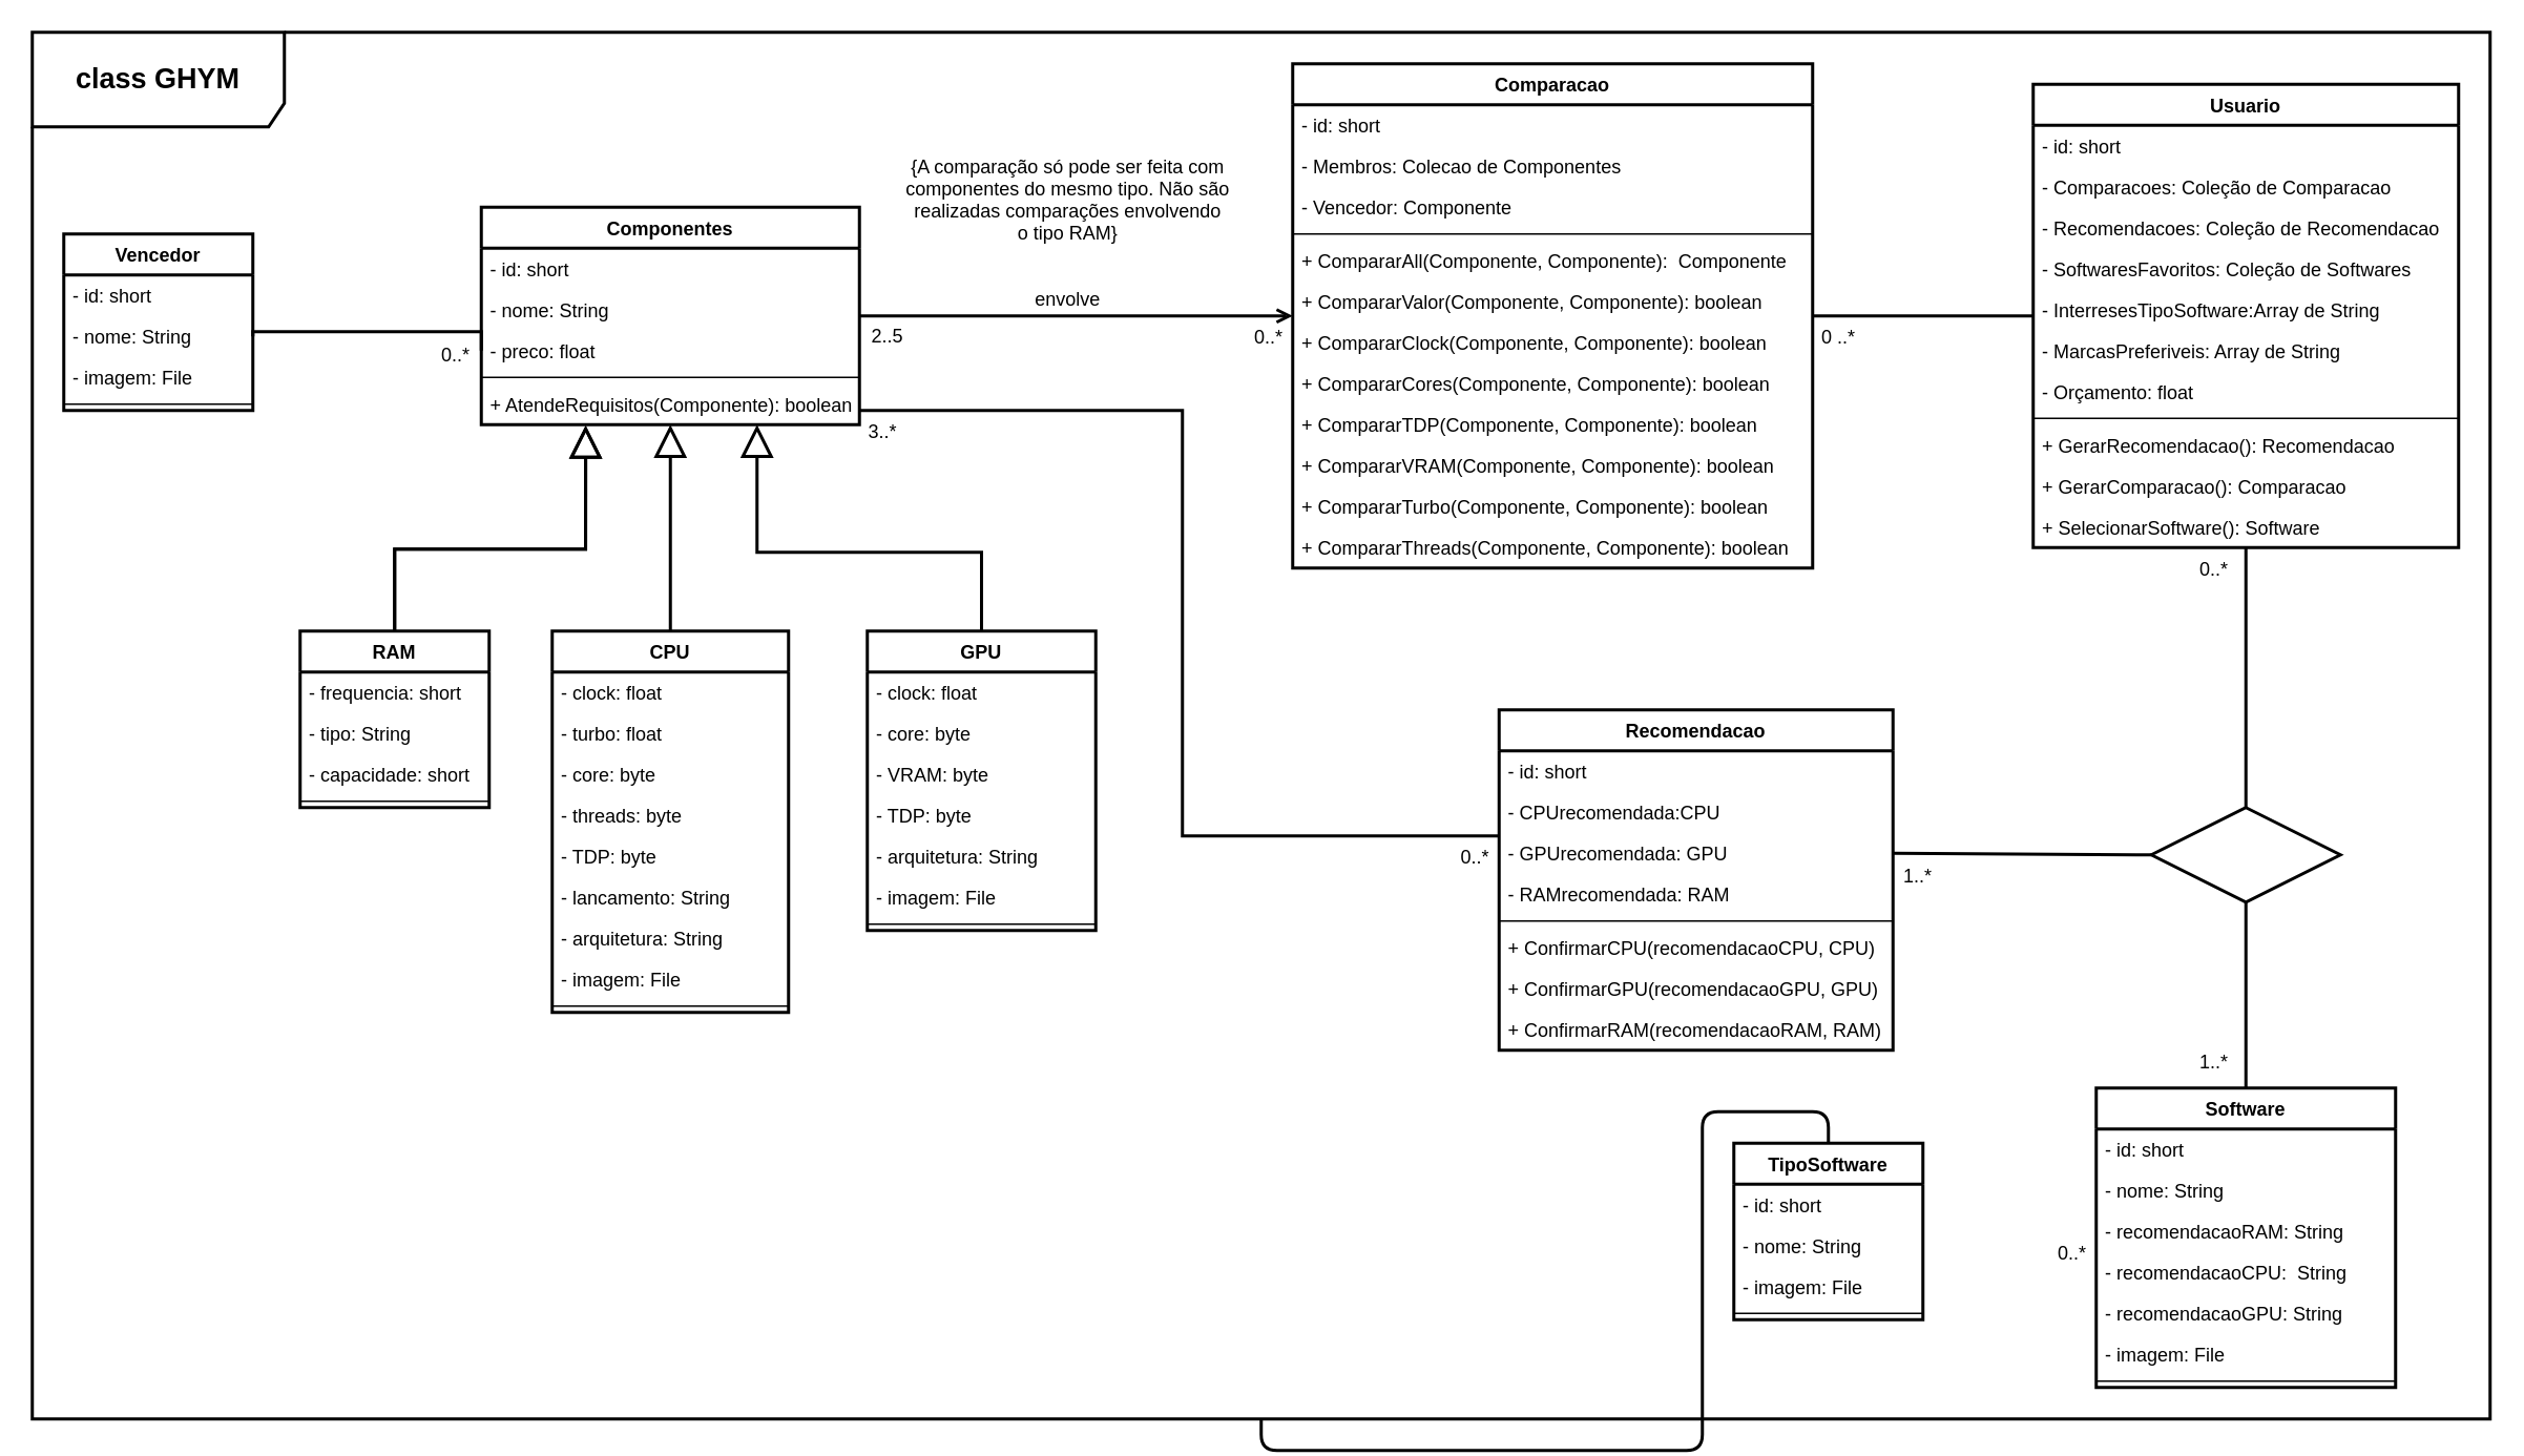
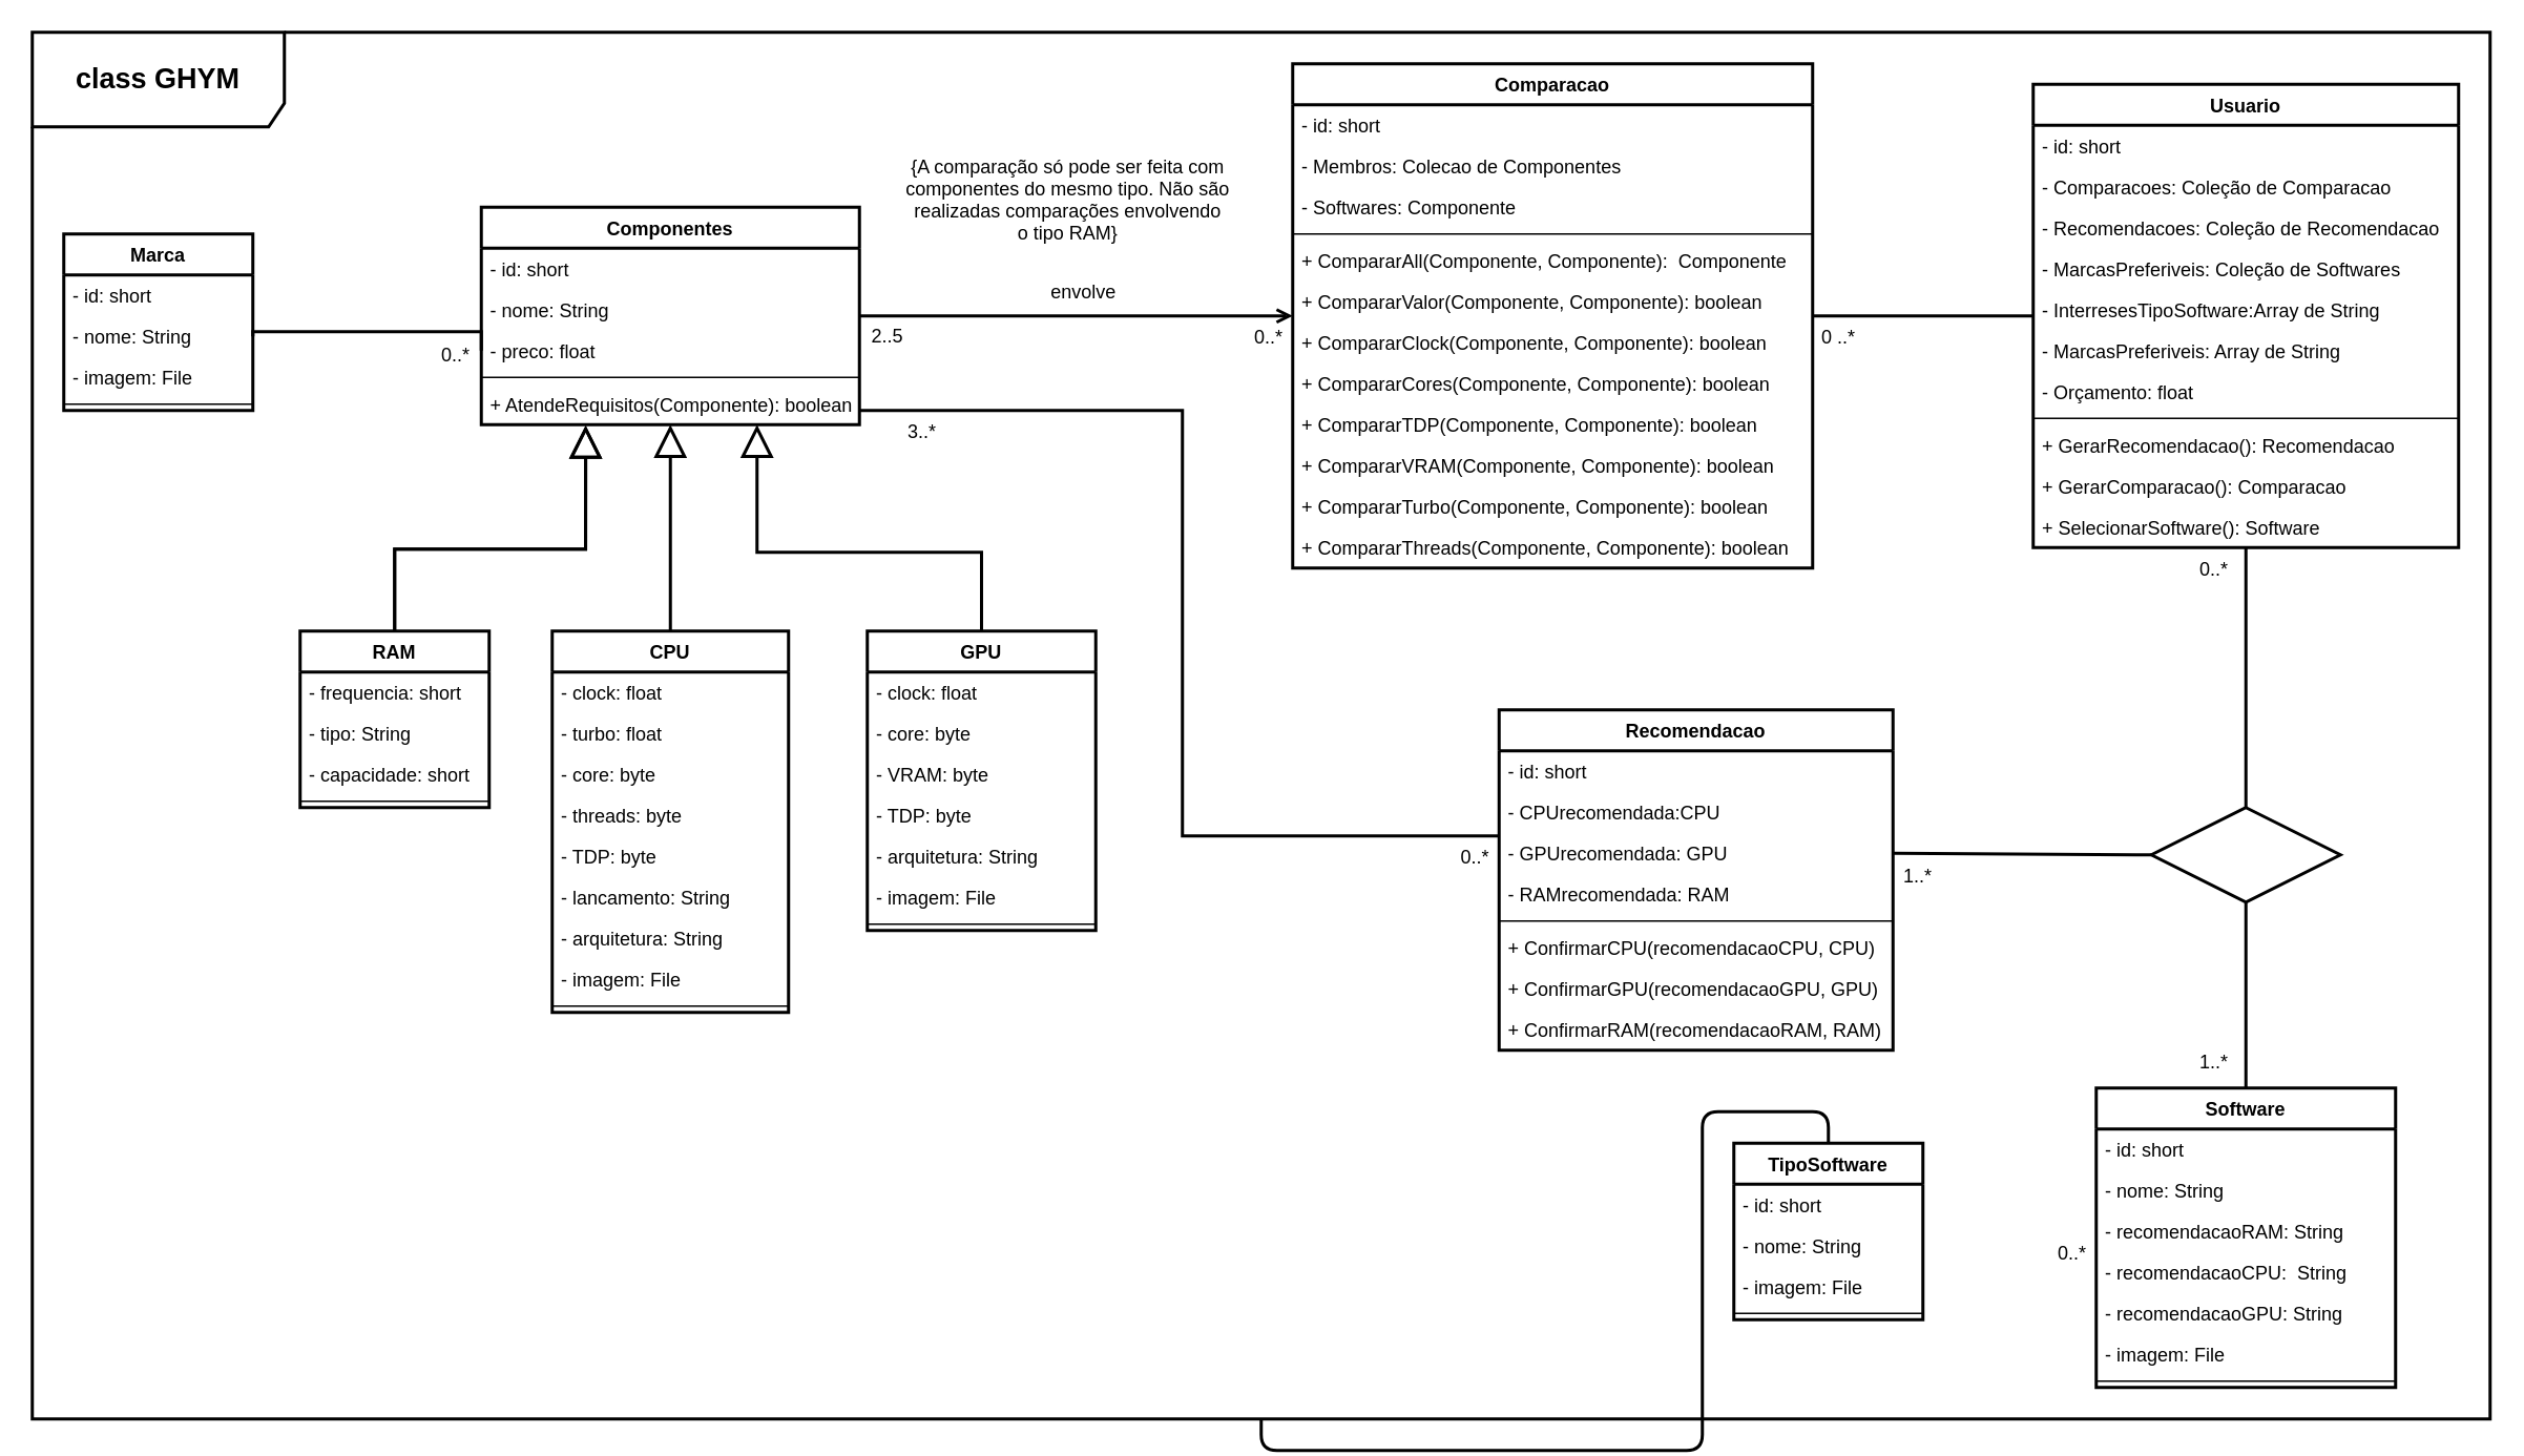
- <mxCell id="52" value="- Vencedor: Componente" style="text;strokeColor=none;fillColor=none;align=left;verticalAlign=top;spacingLeft=4;spacingRight=4;overflow=hidden;rotatable=0;points=[[0,0.5],[1,0.5]];portConstraint=eastwest;" parent="49" vertex="1"><mxGeometry y="78" width="330" height="26" as="geometry" /></mxCell>
+ <mxCell id="52" value="- Softwares: Componente" style="text;strokeColor=none;fillColor=none;align=left;verticalAlign=top;spacingLeft=4;spacingRight=4;overflow=hidden;rotatable=0;points=[[0,0.5],[1,0.5]];portConstraint=eastwest;" parent="49" vertex="1"><mxGeometry y="78" width="330" height="26" as="geometry" /></mxCell>
- <mxCell id="94" value="Vencedor" style="swimlane;fontStyle=1;align=center;verticalAlign=top;childLayout=stackLayout;horizontal=1;startSize=26;horizontalStack=0;resizeParent=1;resizeParentMax=0;resizeLast=0;collapsible=1;marginBottom=0;strokeWidth=2;" parent="1" vertex="1"><mxGeometry x="40" y="148" width="120" height="112" as="geometry" /></mxCell>
+ <mxCell id="94" value="Marca" style="swimlane;fontStyle=1;align=center;verticalAlign=top;childLayout=stackLayout;horizontal=1;startSize=26;horizontalStack=0;resizeParent=1;resizeParentMax=0;resizeLast=0;collapsible=1;marginBottom=0;strokeWidth=2;" parent="1" vertex="1"><mxGeometry x="40" y="148" width="120" height="112" as="geometry" /></mxCell>
- <mxCell id="66" value="- SoftwaresFavoritos: Coleção de Softwares " style="text;strokeColor=none;fillColor=none;align=left;verticalAlign=top;spacingLeft=4;spacingRight=4;overflow=hidden;rotatable=0;points=[[0,0.5],[1,0.5]];portConstraint=eastwest;" parent="62" vertex="1"><mxGeometry y="104" width="270" height="26" as="geometry" /></mxCell>
+ <mxCell id="66" value="- MarcasPreferiveis: Coleção de Softwares " style="text;strokeColor=none;fillColor=none;align=left;verticalAlign=top;spacingLeft=4;spacingRight=4;overflow=hidden;rotatable=0;points=[[0,0.5],[1,0.5]];portConstraint=eastwest;" parent="62" vertex="1"><mxGeometry y="104" width="270" height="26" as="geometry" /></mxCell>
- <mxCell id="86" value="envolve" style="text;strokeColor=none;fillColor=none;spacingLeft=4;spacingRight=4;overflow=hidden;rotatable=0;points=[[0,0.5],[1,0.5]];portConstraint=eastwest;fontSize=12;align=center;" parent="1" vertex="1"><mxGeometry x="602.5" y="176" width="150" height="20" as="geometry" /></mxCell>
+ <mxCell id="86" value="envolve" style="text;strokeColor=none;fillColor=none;spacingLeft=4;spacingRight=4;overflow=hidden;rotatable=0;points=[[0,0.5],[1,0.5]];portConstraint=eastwest;fontSize=12;align=center;" parent="1" vertex="1"><mxGeometry x="612.5" y="171" width="150" height="20" as="geometry" /></mxCell>
- <mxCell id="92" value="3..*" style="text;strokeColor=none;fillColor=none;spacingLeft=4;spacingRight=4;overflow=hidden;rotatable=0;points=[[0,0.5],[1,0.5]];portConstraint=eastwest;fontSize=12;" parent="1" vertex="1"><mxGeometry x="545" y="260" width="40" height="30" as="geometry" /></mxCell>
+ <mxCell id="92" value="3..*" style="text;strokeColor=none;fillColor=none;spacingLeft=4;spacingRight=4;overflow=hidden;rotatable=0;points=[[0,0.5],[1,0.5]];portConstraint=eastwest;fontSize=12;" parent="1" vertex="1"><mxGeometry x="570" y="260" width="40" height="30" as="geometry" /></mxCell>
